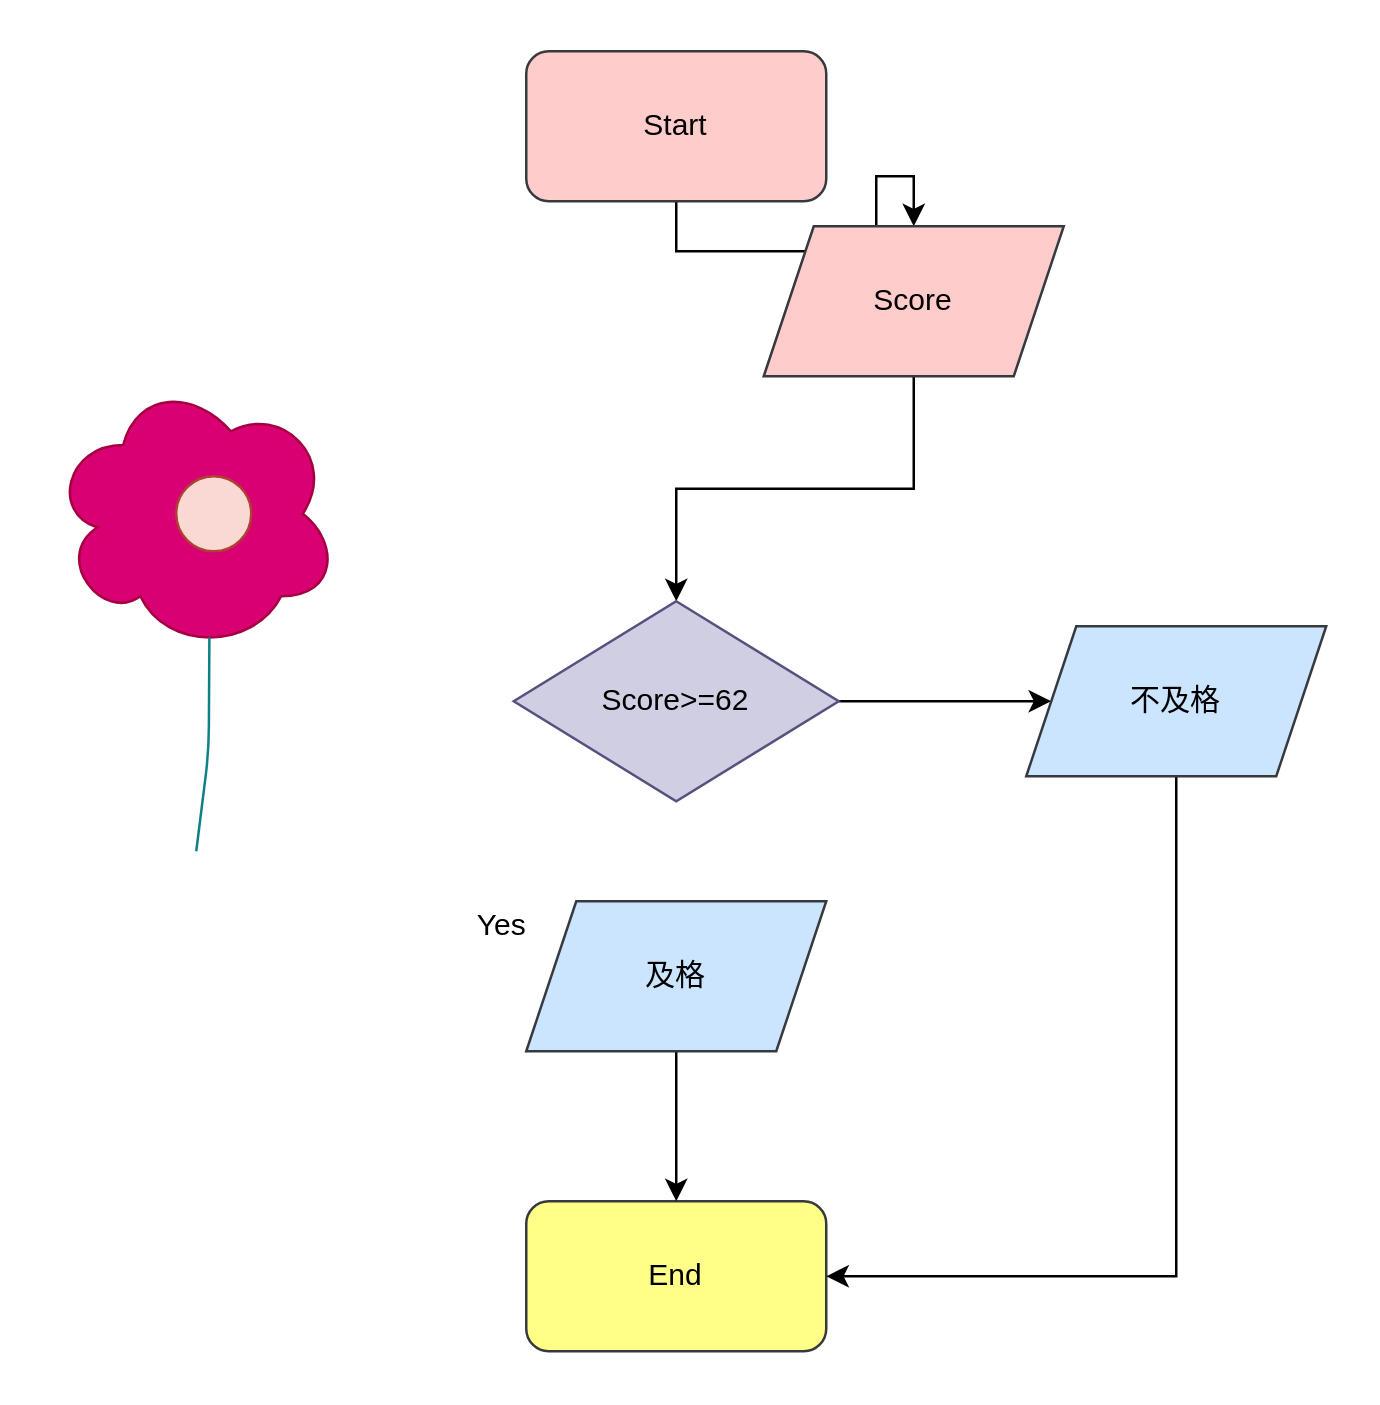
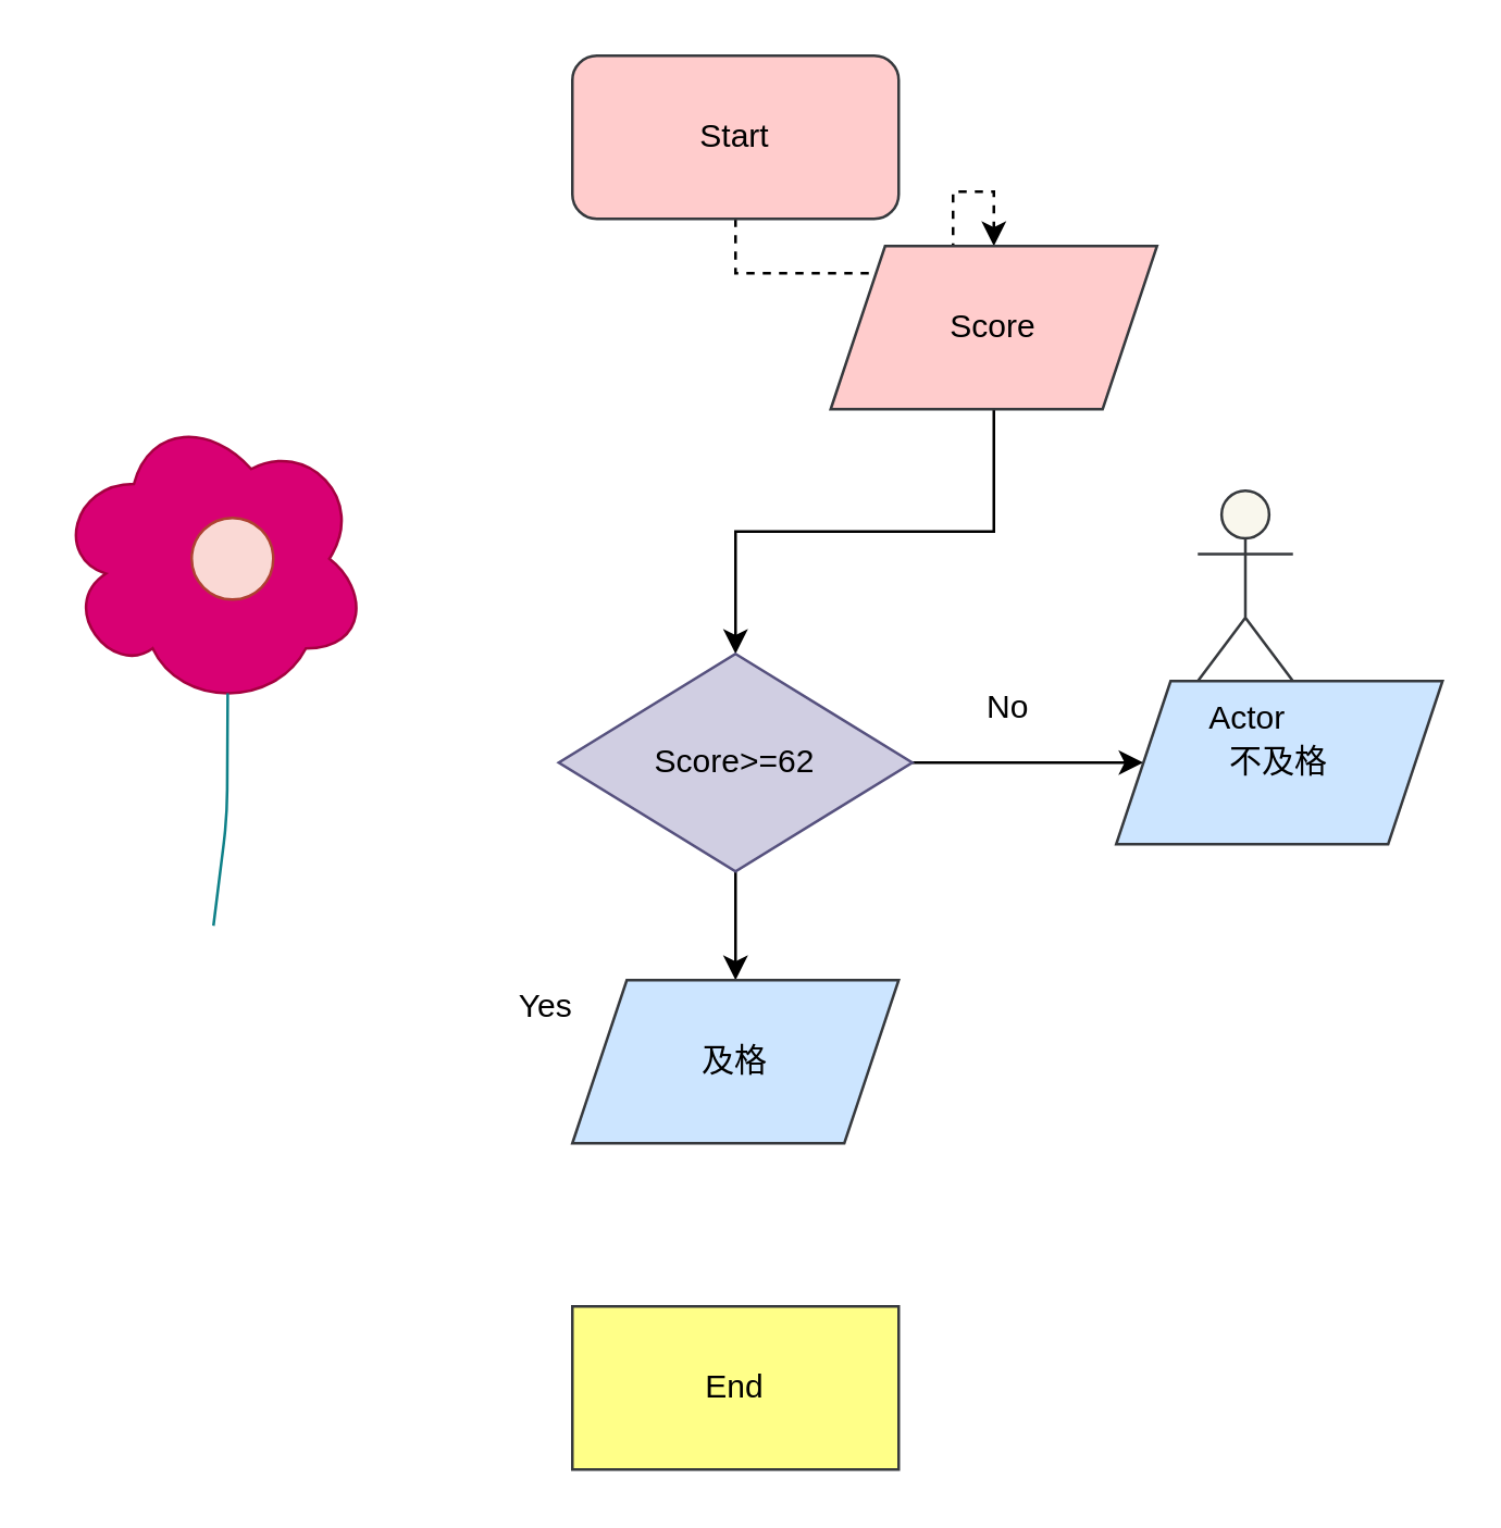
- <mxCell id="2" style="edgeStyle=orthogonalEdgeStyle;rounded=0;orthogonalLoop=1;jettySize=auto;html=1;exitX=0.5;exitY=1;exitDx=0;exitDy=0;entryX=0.5;entryY=0;entryDx=0;entryDy=0;" edge="1" parent="1" source="3" target="6"><mxGeometry relative="1" as="geometry"><mxPoint x="264" y="120" as="targetPoint" /></mxGeometry></mxCell>
+ <mxCell id="2" style="edgeStyle=orthogonalEdgeStyle;rounded=0;orthogonalLoop=1;jettySize=auto;html=1;exitX=0.5;exitY=1;exitDx=0;exitDy=0;entryX=0.5;entryY=0;entryDx=0;entryDy=0;dashed=1;" edge="1" parent="1" source="3" target="6"><mxGeometry relative="1" as="geometry"><mxPoint x="264" y="120" as="targetPoint" /></mxGeometry></mxCell>
+ <mxCell id="16" value="Actor" style="shape=umlActor;verticalLabelPosition=bottom;verticalAlign=top;html=1;outlineConnect=0;fillColor=#f9f7ed;strokeColor=#36393d;" vertex="1" parent="1"><mxGeometry x="440" y="180" width="35" height="70" as="geometry" /></mxCell>
+ <mxCell id="12" value="No" style="text;html=1;align=center;verticalAlign=middle;resizable=0;points=[];autosize=1;" vertex="1" parent="1"><mxGeometry x="355" y="250" width="30" height="20" as="geometry" /></mxCell>
+ <mxCell id="7" style="edgeStyle=orthogonalEdgeStyle;rounded=0;orthogonalLoop=1;jettySize=auto;html=1;exitX=0.5;exitY=1;exitDx=0;exitDy=0;entryX=0.5;entryY=0;entryDx=0;entryDy=0;" edge="1" parent="1" source="9" target="11"><mxGeometry relative="1" as="geometry" /></mxCell>
- <mxCell id="10" style="edgeStyle=orthogonalEdgeStyle;rounded=0;orthogonalLoop=1;jettySize=auto;html=1;exitX=0.5;exitY=1;exitDx=0;exitDy=0;" edge="1" parent="1" source="11" target="4"><mxGeometry relative="1" as="geometry" /></mxCell>
- <mxCell id="14" style="edgeStyle=orthogonalEdgeStyle;rounded=0;orthogonalLoop=1;jettySize=auto;html=1;exitX=0.5;exitY=1;exitDx=0;exitDy=0;entryX=1;entryY=0.5;entryDx=0;entryDy=0;" edge="1" parent="1" source="15" target="4"><mxGeometry relative="1" as="geometry" /></mxCell>
- <mxCell id="4" value="End" style="rounded=1;whiteSpace=wrap;html=1;fillColor=#ffff88;strokeColor=#36393d;" vertex="1" parent="1"><mxGeometry x="210" y="480" width="120" height="60" as="geometry" /></mxCell>
+ <mxCell id="4" value="End" style="whiteSpace=wrap;html=1;fillColor=#ffff88;strokeColor=#36393d;rounded=0;" vertex="1" parent="1"><mxGeometry x="210" y="480" width="120" height="60" as="geometry" /></mxCell>
